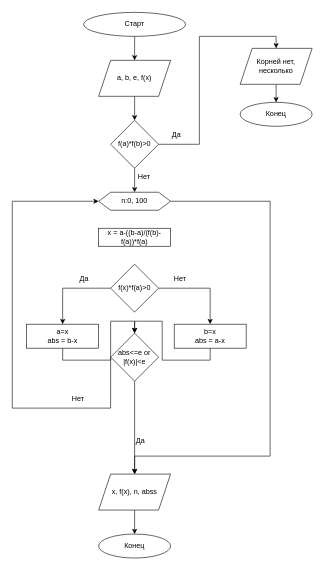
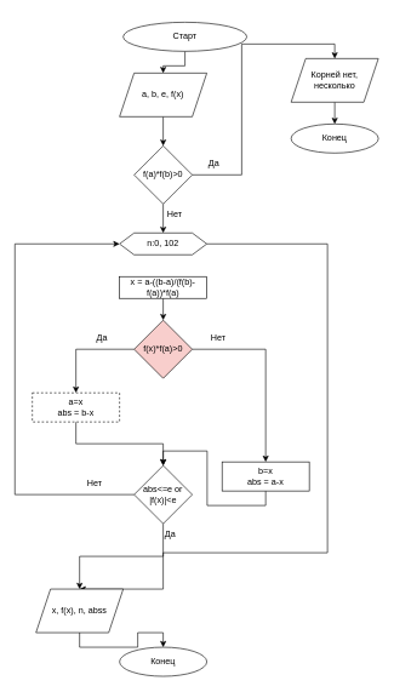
- <mxCell id="3" value="Старт" style="ellipse;whiteSpace=wrap;html=1;" vertex="1" parent="1"><mxGeometry x="139" y="20" width="170" height="40" as="geometry" /></mxCell>
+ <mxCell id="3" value="Старт" style="ellipse;whiteSpace=wrap;html=1;" vertex="1" parent="1"><mxGeometry x="169" y="30" width="170" height="40" as="geometry" /></mxCell>
- <mxCell id="13" value="n:0, 100" style="shape=hexagon;perimeter=hexagonPerimeter2;whiteSpace=wrap;html=1;fixedSize=1;" vertex="1" parent="1"><mxGeometry x="164" y="320" width="120" height="30" as="geometry" /></mxCell>
+ <mxCell id="13" value="n:0, 102" style="shape=hexagon;perimeter=hexagonPerimeter2;whiteSpace=wrap;html=1;fixedSize=1;" vertex="1" parent="1"><mxGeometry x="164" y="320" width="120" height="30" as="geometry" /></mxCell>
+ <mxCell id="14" style="edgeStyle=orthogonalEdgeStyle;rounded=0;orthogonalLoop=1;jettySize=auto;html=1;exitX=0.5;exitY=1;exitDx=0;exitDy=0;entryX=0.5;entryY=0;entryDx=0;entryDy=0;" edge="1" parent="1" source="15" target="18"><mxGeometry relative="1" as="geometry" /></mxCell>
- <mxCell id="18" value="f(x)*f(a)&amp;gt;0" style="rhombus;whiteSpace=wrap;html=1;" vertex="1" parent="1"><mxGeometry x="184" y="440" width="80" height="80" as="geometry" /></mxCell>
+ <mxCell id="18" value="f(x)*f(a)&amp;gt;0" style="rhombus;whiteSpace=wrap;html=1;fillColor=#f8cecc;" vertex="1" parent="1"><mxGeometry x="184" y="440" width="80" height="80" as="geometry" /></mxCell>
- <mxCell id="22" value="a=x&lt;br&gt;abs = b-x" style="rounded=0;whiteSpace=wrap;html=1;" vertex="1" parent="1"><mxGeometry x="44" y="540" width="120" height="40" as="geometry" /></mxCell>
+ <mxCell id="22" value="a=x&lt;br&gt;abs = b-x" style="rounded=0;whiteSpace=wrap;html=1;dashed=1;" vertex="1" parent="1"><mxGeometry x="44" y="540" width="120" height="40" as="geometry" /></mxCell>
- <mxCell id="25" value="b=x&lt;br&gt;abs = a-x" style="rounded=0;whiteSpace=wrap;html=1;" vertex="1" parent="1"><mxGeometry x="290" y="540" width="120" height="40" as="geometry" /></mxCell>
+ <mxCell id="25" value="b=x&lt;br&gt;abs = a-x" style="rounded=0;whiteSpace=wrap;html=1;" vertex="1" parent="1"><mxGeometry x="305" y="635" width="120" height="40" as="geometry" /></mxCell>
- <mxCell id="29" value="abs&amp;lt;=e or |f(x)|&amp;lt;e" style="rhombus;whiteSpace=wrap;html=1;" vertex="1" parent="1"><mxGeometry x="184" y="555" width="80" height="80" as="geometry" /></mxCell>
+ <mxCell id="29" value="abs&amp;lt;=e or |f(x)|&amp;lt;e" style="rhombus;whiteSpace=wrap;html=1;" vertex="1" parent="1"><mxGeometry x="184" y="640" width="80" height="80" as="geometry" /></mxCell>
- <mxCell id="32" value="x, f(x), n, abss" style="shape=parallelogram;perimeter=parallelogramPerimeter;whiteSpace=wrap;html=1;fixedSize=1;" vertex="1" parent="1"><mxGeometry x="164" y="790" width="120" height="60" as="geometry" /></mxCell>
+ <mxCell id="32" value="x, f(x), n, abss" style="shape=parallelogram;perimeter=parallelogramPerimeter;whiteSpace=wrap;html=1;fixedSize=1;" vertex="1" parent="1"><mxGeometry x="49" y="810" width="120" height="60" as="geometry" /></mxCell>
